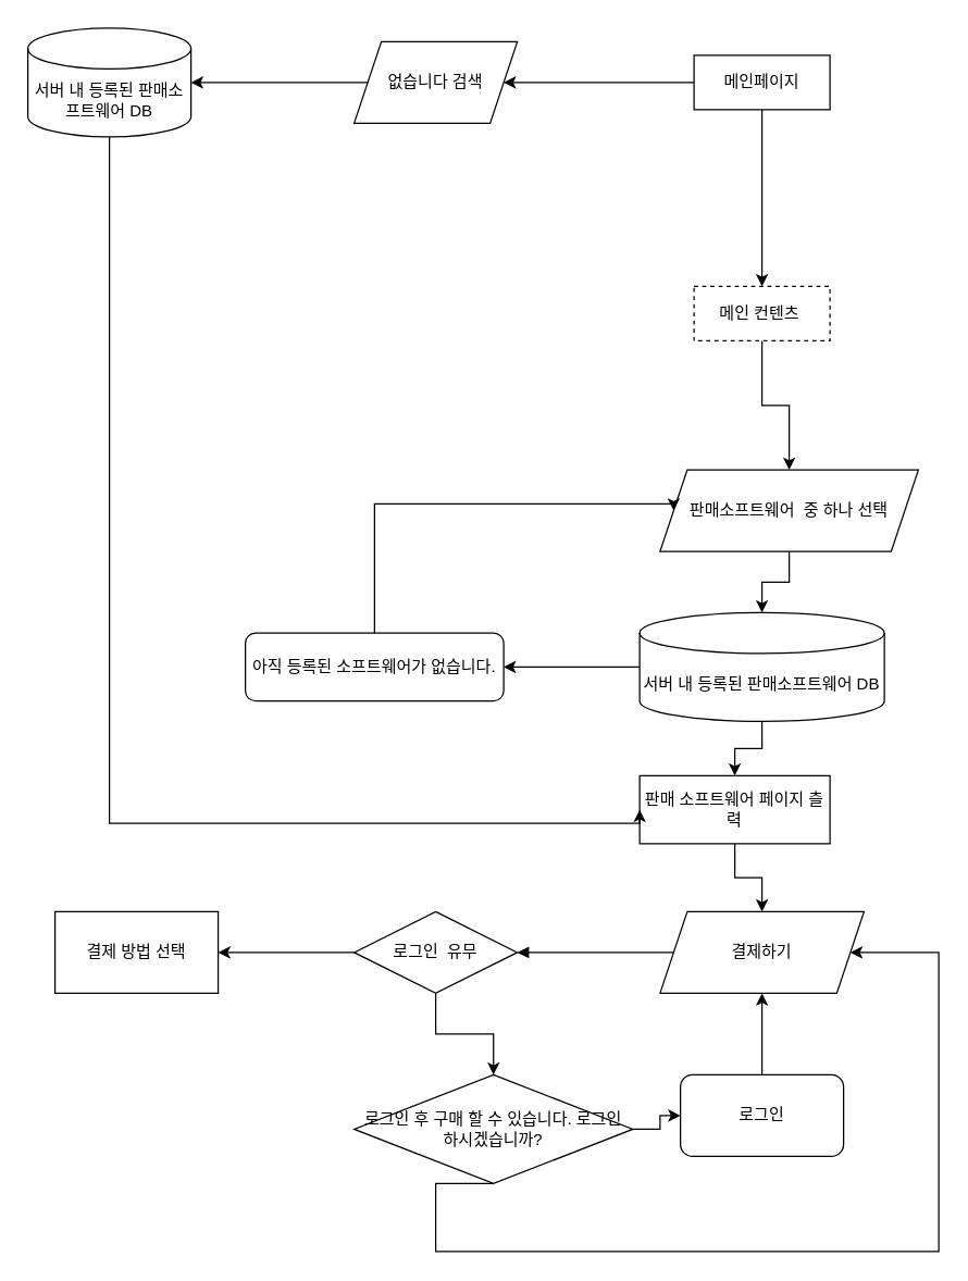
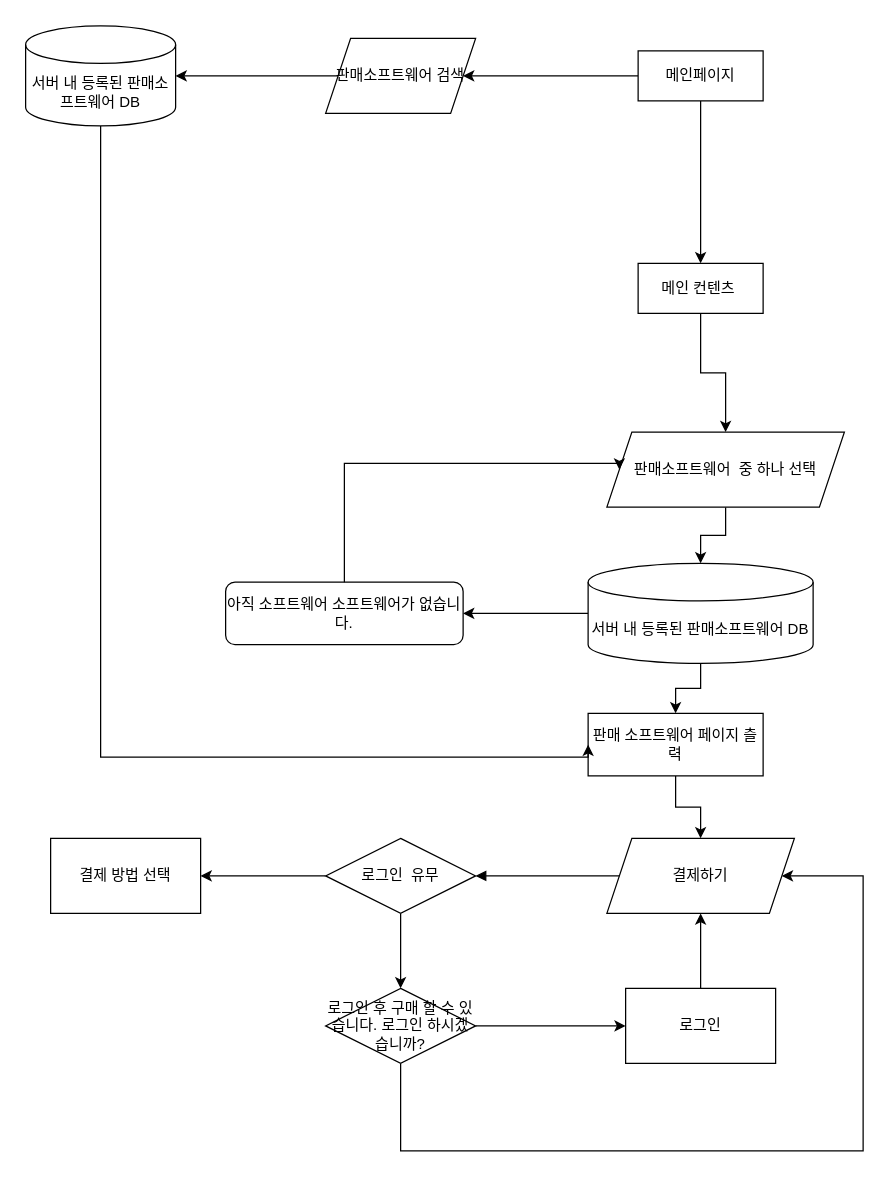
- <mxCell id="12" value="없습니다 검색" style="shape=parallelogram;perimeter=parallelogramPerimeter;whiteSpace=wrap;html=1;fixedSize=1;" vertex="1" parent="1"><mxGeometry x="260" y="30" width="120" height="60" as="geometry" /></mxCell>
+ <mxCell id="12" value="판매소프트웨어 검색" style="shape=parallelogram;perimeter=parallelogramPerimeter;whiteSpace=wrap;html=1;fixedSize=1;" vertex="1" parent="1"><mxGeometry x="260" y="30" width="120" height="60" as="geometry" /></mxCell>
- <mxCell id="6" value="메인 컨텐츠&amp;nbsp;" style="whiteSpace=wrap;html=1;align=center;dashed=1;" vertex="1" parent="1"><mxGeometry x="510" y="210" width="100" height="40" as="geometry" /></mxCell>
+ <mxCell id="6" value="메인 컨텐츠&amp;nbsp;" style="whiteSpace=wrap;html=1;align=center;" vertex="1" parent="1"><mxGeometry x="510" y="210" width="100" height="40" as="geometry" /></mxCell>
- <mxCell id="25" value="아직 등록된 소프트웨어가 없습니다." style="rounded=1;whiteSpace=wrap;html=1;" vertex="1" parent="1"><mxGeometry x="180" y="465" width="190" height="50" as="geometry" /></mxCell>
+ <mxCell id="25" value="아직 소프트웨어 소프트웨어가 없습니다." style="rounded=1;whiteSpace=wrap;html=1;" vertex="1" parent="1"><mxGeometry x="180" y="465" width="190" height="50" as="geometry" /></mxCell>
- <mxCell id="21" value="로그인" style="whiteSpace=wrap;html=1;rounded=1;" vertex="1" parent="1"><mxGeometry x="500" y="790" width="120" height="60" as="geometry" /></mxCell>
+ <mxCell id="21" value="로그인" style="whiteSpace=wrap;html=1;" vertex="1" parent="1"><mxGeometry x="500" y="790" width="120" height="60" as="geometry" /></mxCell>
- <mxCell id="18" value="로그인 후 구매 할 수 있습니다. 로그인 하시겠습니까?" style="shape=rhombus;perimeter=rhombusPerimeter;whiteSpace=wrap;html=1;align=center;" vertex="1" parent="1"><mxGeometry x="260" y="790" width="205" height="80" as="geometry" /></mxCell>
+ <mxCell id="18" value="로그인 후 구매 할 수 있습니다. 로그인 하시겠습니까?" style="shape=rhombus;perimeter=rhombusPerimeter;whiteSpace=wrap;html=1;align=center;" vertex="1" parent="1"><mxGeometry x="260" y="790" width="120" height="60" as="geometry" /></mxCell>
